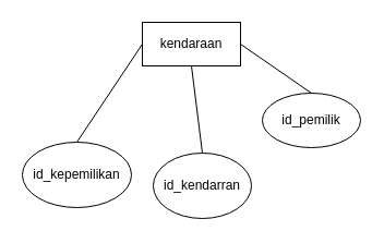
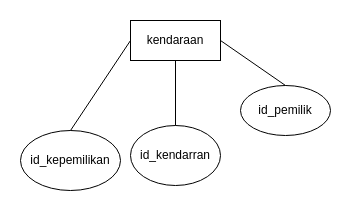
- <mxCell id="4" value="id_kendarran" style="ellipse;whiteSpace=wrap;html=1;" vertex="1" parent="1"><mxGeometry x="140" y="140" width="90" height="60" as="geometry" /></mxCell>
+ <mxCell id="4" value="id_kendarran" style="ellipse;whiteSpace=wrap;html=1;" vertex="1" parent="1"><mxGeometry x="130" y="125" width="90" height="60" as="geometry" /></mxCell>
